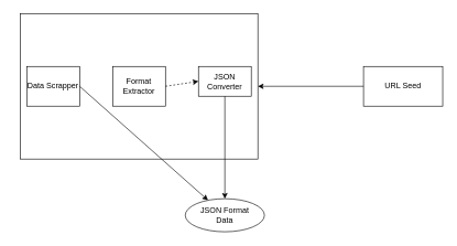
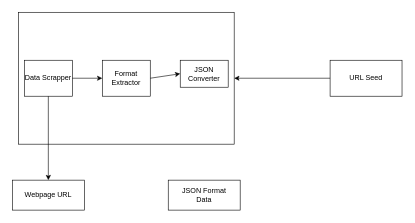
- <mxCell id="10" value="" style="endArrow=classic;html=1;exitX=1;exitY=0.5;exitDx=0;exitDy=0;entryX=0;entryY=0.5;entryDx=0;entryDy=0;dashed=1;" edge="1" parent="1" source="6" target="7"><mxGeometry width="50" height="50" relative="1" as="geometry"><mxPoint x="350" y="180" as="sourcePoint" /><mxPoint x="310" y="340" as="targetPoint" /></mxGeometry></mxCell>
+ <mxCell id="10" value="" style="endArrow=classic;html=1;exitX=1;exitY=0.5;exitDx=0;exitDy=0;entryX=0;entryY=0.5;entryDx=0;entryDy=0;" edge="1" parent="1" source="6" target="7"><mxGeometry width="50" height="50" relative="1" as="geometry"><mxPoint x="350" y="180" as="sourcePoint" /><mxPoint x="310" y="340" as="targetPoint" /></mxGeometry></mxCell>
- <mxCell id="9" value="" style="endArrow=classic;html=1;exitX=1;exitY=0.5;exitDx=0;exitDy=0;" edge="1" parent="1" source="4" target="13"><mxGeometry width="50" height="50" relative="1" as="geometry"><mxPoint x="350" y="180" as="sourcePoint" /><mxPoint x="400" y="130" as="targetPoint" /></mxGeometry></mxCell>
+ <mxCell id="9" value="" style="endArrow=classic;html=1;exitX=1;exitY=0.5;exitDx=0;exitDy=0;entryX=0;entryY=0.5;entryDx=0;entryDy=0;" edge="1" parent="1" source="4" target="6"><mxGeometry width="50" height="50" relative="1" as="geometry"><mxPoint x="350" y="180" as="sourcePoint" /><mxPoint x="400" y="130" as="targetPoint" /></mxGeometry></mxCell>
+ <mxCell id="8" value="" style="endArrow=classic;html=1;exitX=0.5;exitY=1;exitDx=0;exitDy=0;entryX=0.5;entryY=0;entryDx=0;entryDy=0;" edge="1" parent="1" source="4" target="5"><mxGeometry width="50" height="50" relative="1" as="geometry"><mxPoint x="350" y="180" as="sourcePoint" /><mxPoint x="400" y="130" as="targetPoint" /></mxGeometry></mxCell>
- <mxCell id="12" value="" style="endArrow=classic;html=1;exitX=0.5;exitY=1;exitDx=0;exitDy=0;entryX=0.5;entryY=0;entryDx=0;entryDy=0;" edge="1" parent="1" source="7" target="13"><mxGeometry width="50" height="50" relative="1" as="geometry"><mxPoint x="350" y="180" as="sourcePoint" /><mxPoint x="340" y="280" as="targetPoint" /></mxGeometry></mxCell>
+ <mxCell id="5" value="Webpage URL" style="rounded=0;whiteSpace=wrap;html=1;" vertex="1" parent="1"><mxGeometry x="20" y="300" width="120" height="50" as="geometry" /></mxCell>
- <mxCell id="13" value="JSON Format&lt;br&gt;Data" style="ellipse;whiteSpace=wrap;html=1;" vertex="1" parent="1"><mxGeometry x="280" y="300" width="120" height="50" as="geometry" /></mxCell>
+ <mxCell id="13" value="JSON Format&lt;br&gt;Data" style="rounded=0;whiteSpace=wrap;html=1;" vertex="1" parent="1"><mxGeometry x="280" y="300" width="120" height="50" as="geometry" /></mxCell>
